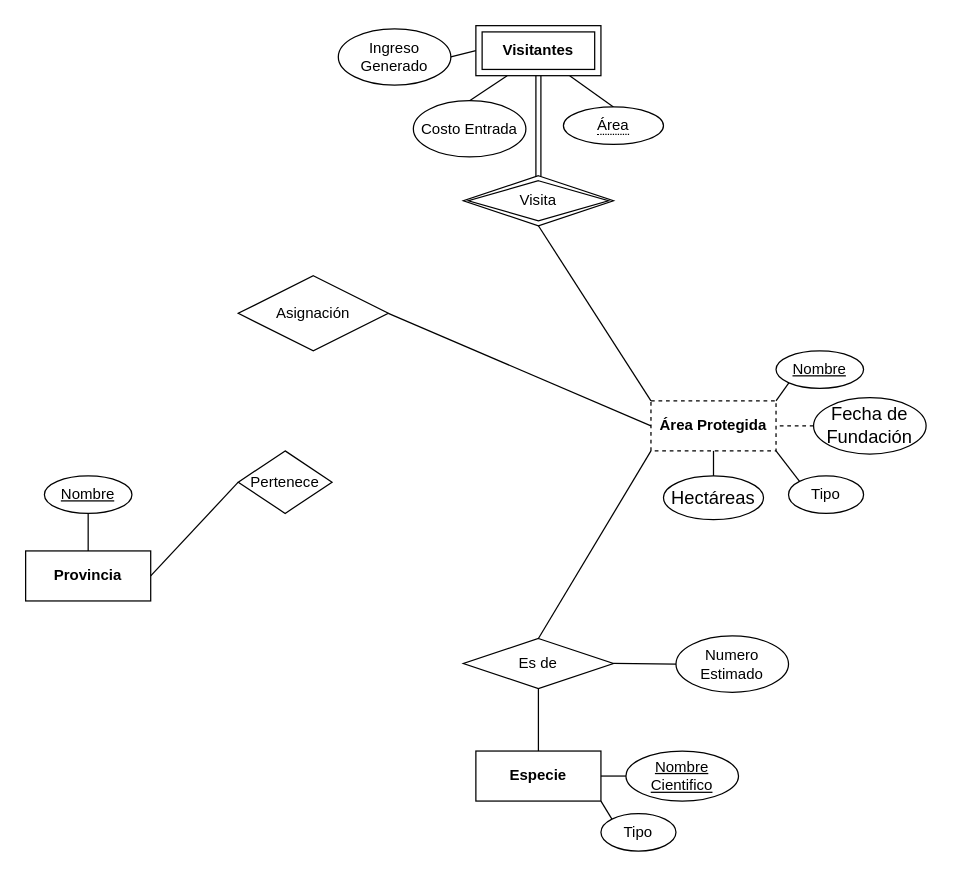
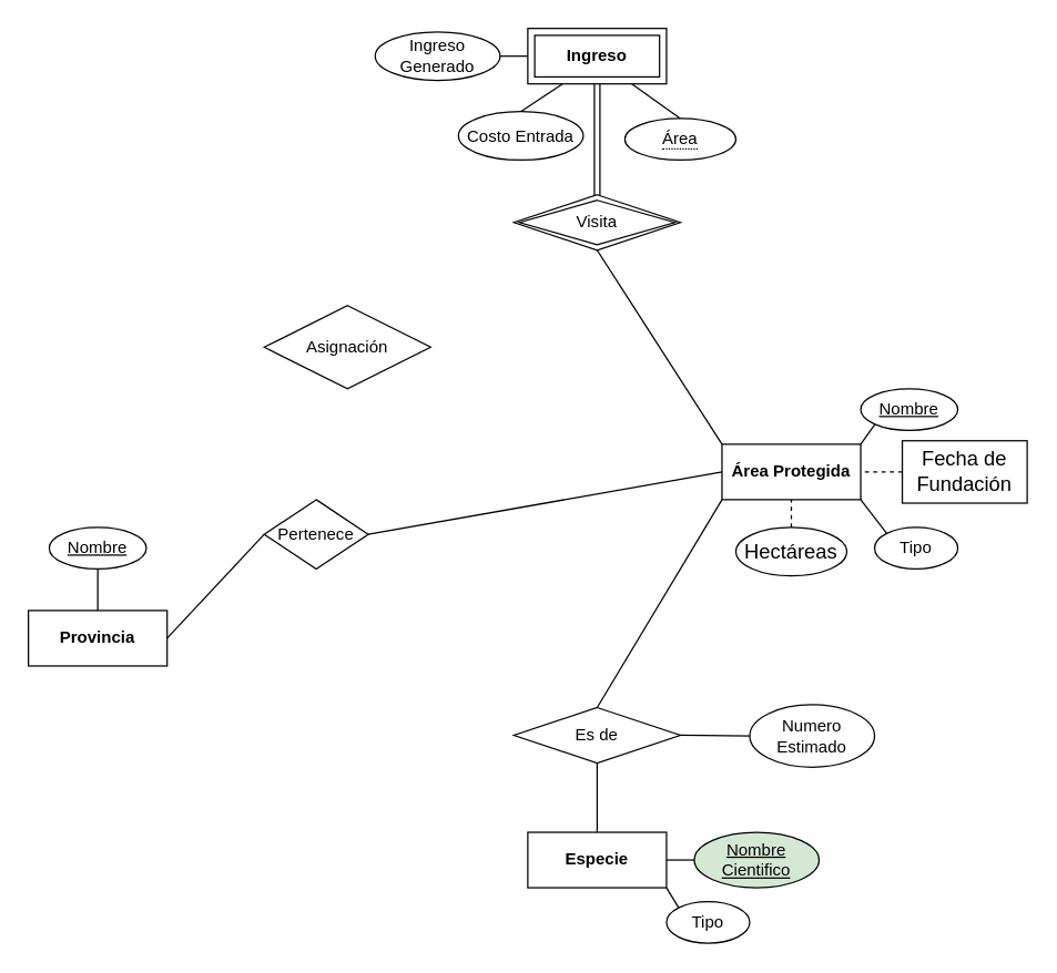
- <mxCell id="27" value="&lt;strong&gt;Visitantes &lt;/strong&gt;" style="shape=ext;margin=3;double=1;whiteSpace=wrap;html=1;align=center;" vertex="1" parent="1"><mxGeometry x="380" y="20" width="100" height="40" as="geometry" /></mxCell>
+ <mxCell id="27" value="&lt;strong&gt;Ingreso &lt;/strong&gt;" style="shape=ext;margin=3;double=1;whiteSpace=wrap;html=1;align=center;" vertex="1" parent="1"><mxGeometry x="380" y="20" width="100" height="40" as="geometry" /></mxCell>
- <mxCell id="18" value="Ingreso Generado" style="ellipse;whiteSpace=wrap;html=1;align=center;" vertex="1" parent="1"><mxGeometry x="270" y="22.5" width="90" height="45" as="geometry" /></mxCell>
+ <mxCell id="18" value="Ingreso Generado" style="ellipse;whiteSpace=wrap;html=1;align=center;" vertex="1" parent="1"><mxGeometry x="270" y="22.5" width="90" height="35" as="geometry" /></mxCell>
- <mxCell id="15" value="Costo Entrada" style="ellipse;whiteSpace=wrap;html=1;align=center;" vertex="1" parent="1"><mxGeometry x="330" y="80" width="90" height="45" as="geometry" /></mxCell>
+ <mxCell id="15" value="Costo Entrada" style="ellipse;whiteSpace=wrap;html=1;align=center;" vertex="1" parent="1"><mxGeometry x="330" y="80" width="90" height="35" as="geometry" /></mxCell>
- <mxCell id="20" value="" style="endArrow=none;html=1;rounded=0;entryX=0;entryY=0.5;entryDx=0;entryDy=0;exitX=1;exitY=0.5;exitDx=0;exitDy=0;" edge="1" parent="1" source="19" target="2"><mxGeometry relative="1" as="geometry"><mxPoint x="255" y="530" as="sourcePoint" /><mxPoint x="415" y="530" as="targetPoint" /></mxGeometry></mxCell>
- <mxCell id="2" value="&lt;strong&gt;Área Protegida&lt;/strong&gt;" style="whiteSpace=wrap;html=1;align=center;dashed=1;" vertex="1" parent="1"><mxGeometry x="520" y="320" width="100" height="40" as="geometry" /></mxCell>
+ <mxCell id="2" value="&lt;strong&gt;Área Protegida&lt;/strong&gt;" style="whiteSpace=wrap;html=1;align=center;" vertex="1" parent="1"><mxGeometry x="520" y="320" width="100" height="40" as="geometry" /></mxCell>
- <mxCell id="7" value="&lt;span style=&quot;font-size:11.0pt;line-height:&lt;br/&gt;115%;font-family:&amp;quot;Arial&amp;quot;,sans-serif;mso-fareast-font-family:Arial;mso-ansi-language:&lt;br/&gt;#000A;mso-fareast-language:EN-US;mso-bidi-language:AR-SA&quot; lang=&quot;es&quot;&gt;Fecha de Fundación&lt;/span&gt;" style="ellipse;whiteSpace=wrap;html=1;align=center;" vertex="1" parent="1"><mxGeometry x="650" y="317.5" width="90" height="45" as="geometry" /></mxCell>
+ <mxCell id="7" value="&lt;span style=&quot;font-size:11.0pt;line-height:&lt;br/&gt;115%;font-family:&amp;quot;Arial&amp;quot;,sans-serif;mso-fareast-font-family:Arial;mso-ansi-language:&lt;br/&gt;#000A;mso-fareast-language:EN-US;mso-bidi-language:AR-SA&quot; lang=&quot;es&quot;&gt;Fecha de Fundación&lt;/span&gt;" style="whiteSpace=wrap;html=1;align=center;rounded=0;" vertex="1" parent="1"><mxGeometry x="650" y="317.5" width="90" height="45" as="geometry" /></mxCell>
+ <mxCell id="26" value="" style="endArrow=none;html=1;rounded=0;entryX=0;entryY=0.5;entryDx=0;entryDy=0;exitX=1;exitY=0.5;exitDx=0;exitDy=0;" edge="1" parent="1" source="24" target="2"><mxGeometry relative="1" as="geometry"><mxPoint x="320" y="260" as="sourcePoint" /><mxPoint x="530" y="350" as="targetPoint" /></mxGeometry></mxCell>
- <mxCell id="12" value="" style="endArrow=none;html=1;rounded=0;entryX=0.5;entryY=1;entryDx=0;entryDy=0;exitX=0.5;exitY=0;exitDx=0;exitDy=0;" edge="1" parent="1" source="8" target="2"><mxGeometry width="50" height="50" relative="1" as="geometry"><mxPoint x="644" y="394" as="sourcePoint" /><mxPoint x="630" y="373" as="targetPoint" /></mxGeometry></mxCell>
+ <mxCell id="12" value="" style="endArrow=none;html=1;rounded=0;entryX=0.5;entryY=1;entryDx=0;entryDy=0;exitX=0.5;exitY=0;exitDx=0;exitDy=0;dashed=1;" edge="1" parent="1" source="8" target="2"><mxGeometry width="50" height="50" relative="1" as="geometry"><mxPoint x="644" y="394" as="sourcePoint" /><mxPoint x="630" y="373" as="targetPoint" /></mxGeometry></mxCell>
- <mxCell id="36" value="Nombre Cientifico" style="ellipse;whiteSpace=wrap;html=1;align=center;fontStyle=4;" vertex="1" parent="1"><mxGeometry x="500" y="600" width="90" height="40" as="geometry" /></mxCell>
+ <mxCell id="36" value="Nombre Cientifico" style="ellipse;whiteSpace=wrap;html=1;align=center;fontStyle=4;fillColor=#d5e8d4;" vertex="1" parent="1"><mxGeometry x="500" y="600" width="90" height="40" as="geometry" /></mxCell>
